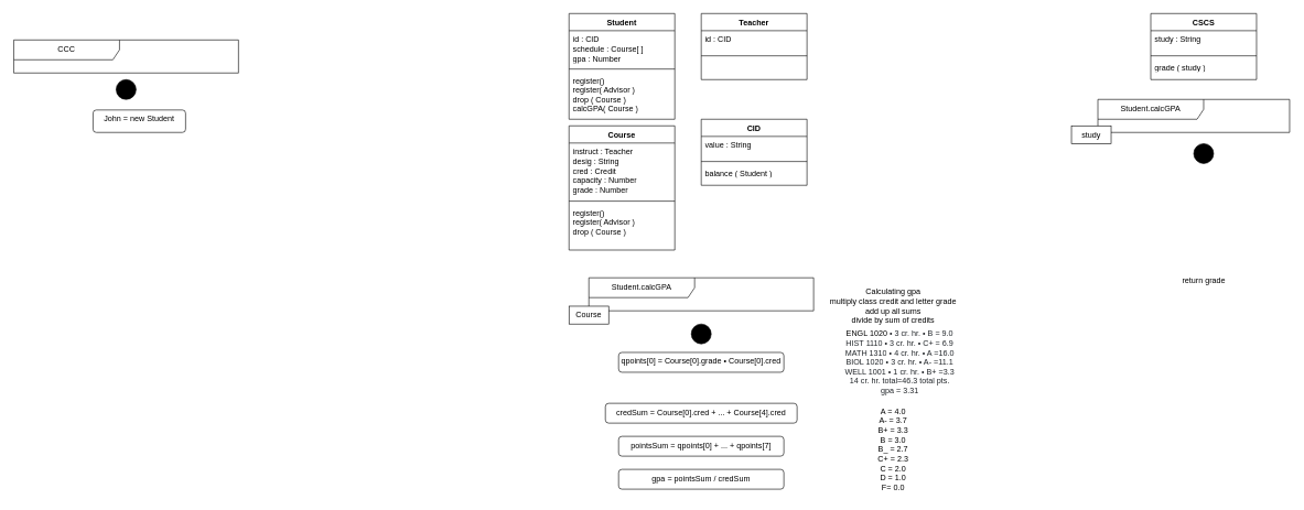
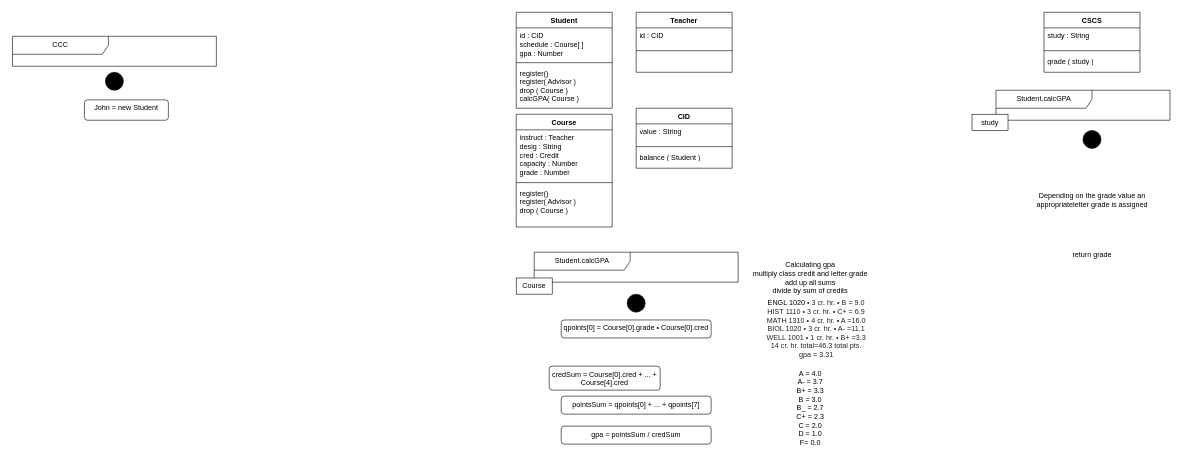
+ <mxCell id="38" value="Depending on the grade value an&lt;br&gt;appropriateletter grade is assigned" style="text;html=1;align=center;verticalAlign=middle;resizable=0;points=[];autosize=1;strokeColor=none;fillColor=none;" parent="1" vertex="1"><mxGeometry x="1715" y="313" width="210" height="40" as="geometry" /></mxCell>
- <mxCell id="28" value="credSum = Course[0].cred + ... + Course[4].cred" style="html=1;align=center;verticalAlign=top;rounded=1;absoluteArcSize=1;arcSize=10;dashed=0;whiteSpace=wrap;" parent="1" vertex="1"><mxGeometry x="915" y="610" width="290" height="30" as="geometry" /></mxCell>
+ <mxCell id="28" value="credSum = Course[0].cred + ... + Course[4].cred" style="html=1;align=center;verticalAlign=top;rounded=1;absoluteArcSize=1;arcSize=10;dashed=0;whiteSpace=wrap;" parent="1" vertex="1"><mxGeometry x="915" y="610" width="185" height="40" as="geometry" /></mxCell>
